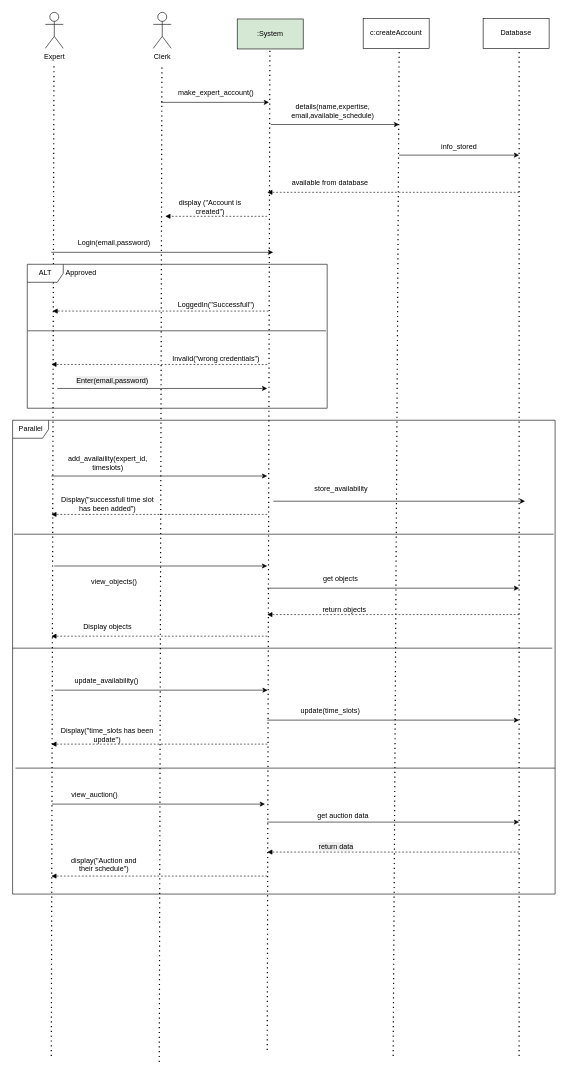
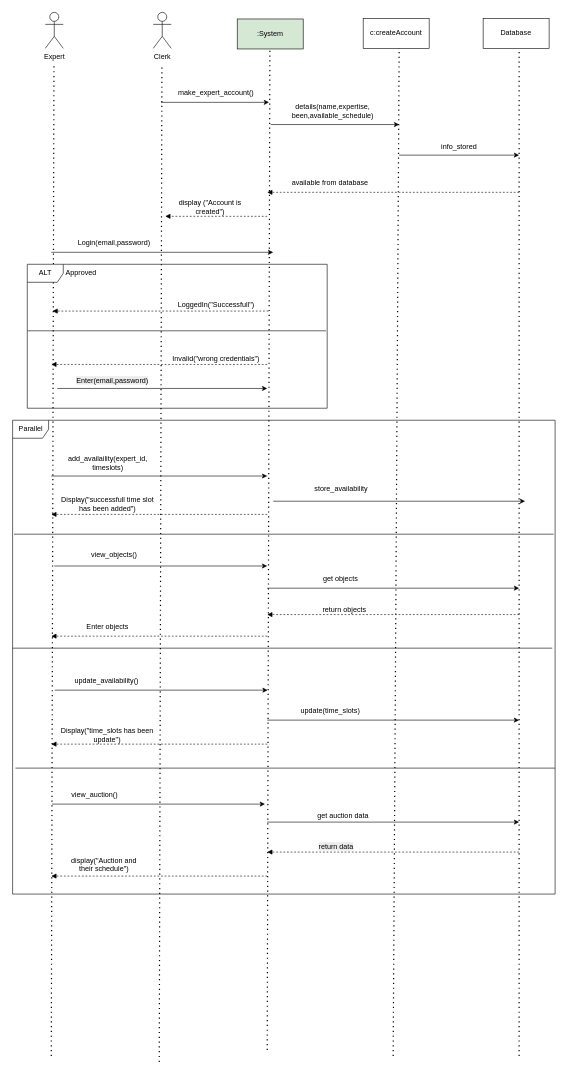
- <mxCell id="15" value="details(name,expertise,&lt;div&gt;email,available_schedule)&lt;/div&gt;" style="text;html=1;align=center;verticalAlign=middle;whiteSpace=wrap;rounded=0;" vertex="1" parent="1"><mxGeometry x="475" y="170" width="159" height="30" as="geometry" /></mxCell>
+ <mxCell id="15" value="details(name,expertise,&lt;div&gt;been,available_schedule)&lt;/div&gt;" style="text;html=1;align=center;verticalAlign=middle;whiteSpace=wrap;rounded=0;" vertex="1" parent="1"><mxGeometry x="475" y="170" width="159" height="30" as="geometry" /></mxCell>
- <mxCell id="41" value="view_objects()" style="text;html=1;align=center;verticalAlign=middle;whiteSpace=wrap;rounded=0;" vertex="1" parent="1"><mxGeometry x="125" y="955" width="130" height="30" as="geometry" /></mxCell>
+ <mxCell id="41" value="view_objects()" style="text;html=1;align=center;verticalAlign=middle;whiteSpace=wrap;rounded=0;" vertex="1" parent="1"><mxGeometry x="125" y="910" width="130" height="30" as="geometry" /></mxCell>
- <mxCell id="46" value="Display objects" style="text;html=1;align=center;verticalAlign=middle;whiteSpace=wrap;rounded=0;" vertex="1" parent="1"><mxGeometry x="118.75" y="1030" width="120" height="30" as="geometry" /></mxCell>
+ <mxCell id="46" value="Enter objects" style="text;html=1;align=center;verticalAlign=middle;whiteSpace=wrap;rounded=0;" vertex="1" parent="1"><mxGeometry x="118.75" y="1030" width="120" height="30" as="geometry" /></mxCell>
